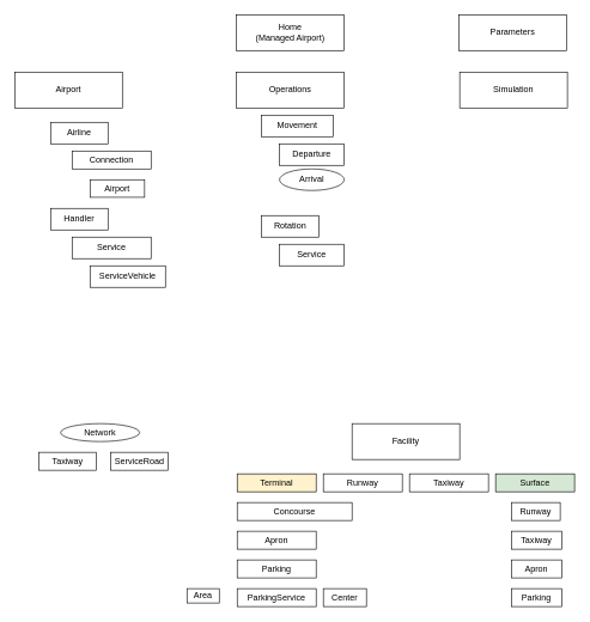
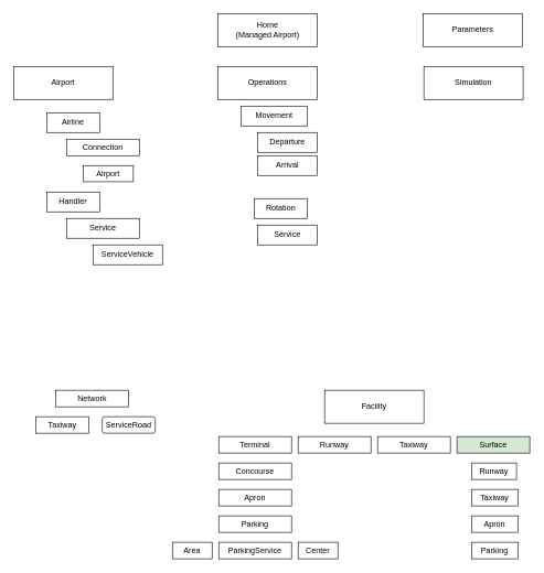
- <mxCell id="35" value="Arrival" style="ellipse;whiteSpace=wrap;html=1;" vertex="1" parent="1"><mxGeometry x="389" y="235" width="90" height="30" as="geometry" /></mxCell>
+ <mxCell id="35" value="Arrival" style="rounded=0;whiteSpace=wrap;html=1;" vertex="1" parent="1"><mxGeometry x="389" y="235" width="90" height="30" as="geometry" /></mxCell>
- <mxCell id="31" value="Rotation" style="rounded=0;whiteSpace=wrap;html=1;" vertex="1" parent="1"><mxGeometry x="364" y="300" width="80" height="30" as="geometry" /></mxCell>
+ <mxCell id="31" value="Rotation" style="rounded=0;whiteSpace=wrap;html=1;" vertex="1" parent="1"><mxGeometry x="384" y="300" width="80" height="30" as="geometry" /></mxCell>
- <mxCell id="30" value="ServiceVehicle" style="rounded=0;whiteSpace=wrap;html=1;" vertex="1" parent="1"><mxGeometry x="125" y="370" width="105" height="30" as="geometry" /></mxCell>
+ <mxCell id="30" value="ServiceVehicle" style="rounded=0;whiteSpace=wrap;html=1;" vertex="1" parent="1"><mxGeometry x="140" y="370" width="105" height="30" as="geometry" /></mxCell>
- <mxCell id="27" value="Network" style="ellipse;whiteSpace=wrap;html=1;" vertex="1" parent="1"><mxGeometry x="84" y="590" width="110" height="25" as="geometry" /></mxCell>
+ <mxCell id="27" value="Network" style="rounded=0;whiteSpace=wrap;html=1;" vertex="1" parent="1"><mxGeometry x="84" y="590" width="110" height="25" as="geometry" /></mxCell>
- <mxCell id="29" value="ServiceRoad" style="rounded=0;whiteSpace=wrap;html=1;" vertex="1" parent="1"><mxGeometry x="154" y="630" width="80" height="25" as="geometry" /></mxCell>
+ <mxCell id="29" value="ServiceRoad" style="whiteSpace=wrap;html=1;rounded=1;" vertex="1" parent="1"><mxGeometry x="154" y="630" width="80" height="25" as="geometry" /></mxCell>
- <mxCell id="7" value="Terminal" style="rounded=0;whiteSpace=wrap;html=1;fillColor=#fff2cc;" vertex="1" parent="1"><mxGeometry x="330" y="660" width="110" height="25" as="geometry" /></mxCell>
+ <mxCell id="7" value="Terminal" style="rounded=0;whiteSpace=wrap;html=1;" vertex="1" parent="1"><mxGeometry x="330" y="660" width="110" height="25" as="geometry" /></mxCell>
- <mxCell id="9" value="Concourse" style="rounded=0;whiteSpace=wrap;html=1;" vertex="1" parent="1"><mxGeometry x="330" y="700" width="160" height="25" as="geometry" /></mxCell>
+ <mxCell id="9" value="Concourse" style="rounded=0;whiteSpace=wrap;html=1;" vertex="1" parent="1"><mxGeometry x="330" y="700" width="110" height="25" as="geometry" /></mxCell>
- <mxCell id="12" value="Area" style="rounded=0;whiteSpace=wrap;html=1;" vertex="1" parent="1"><mxGeometry x="260" y="820" width="45" height="20" as="geometry" /></mxCell>
+ <mxCell id="12" value="Area" style="rounded=0;whiteSpace=wrap;html=1;" vertex="1" parent="1"><mxGeometry x="260" y="820" width="60" height="25" as="geometry" /></mxCell>
